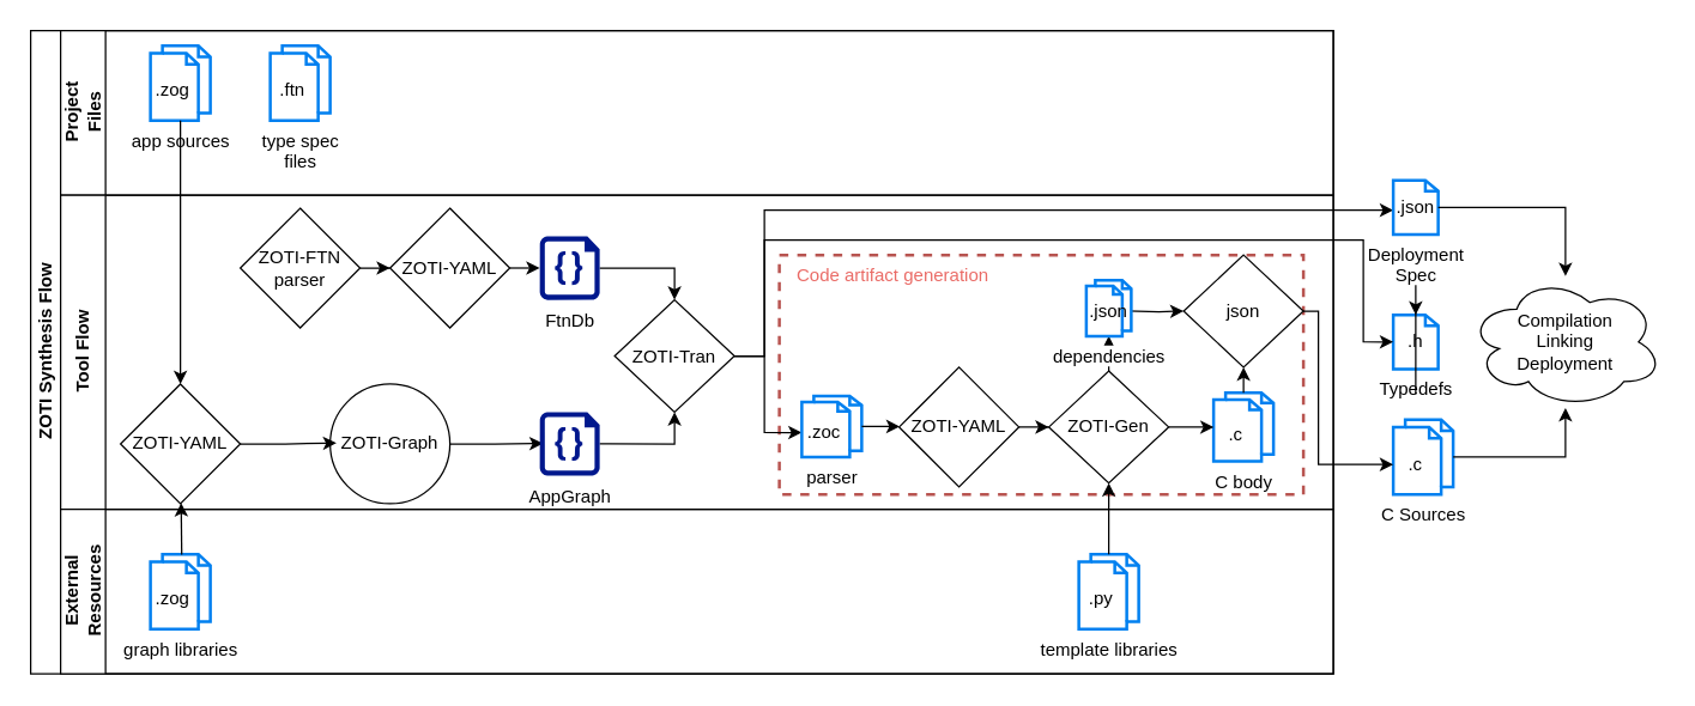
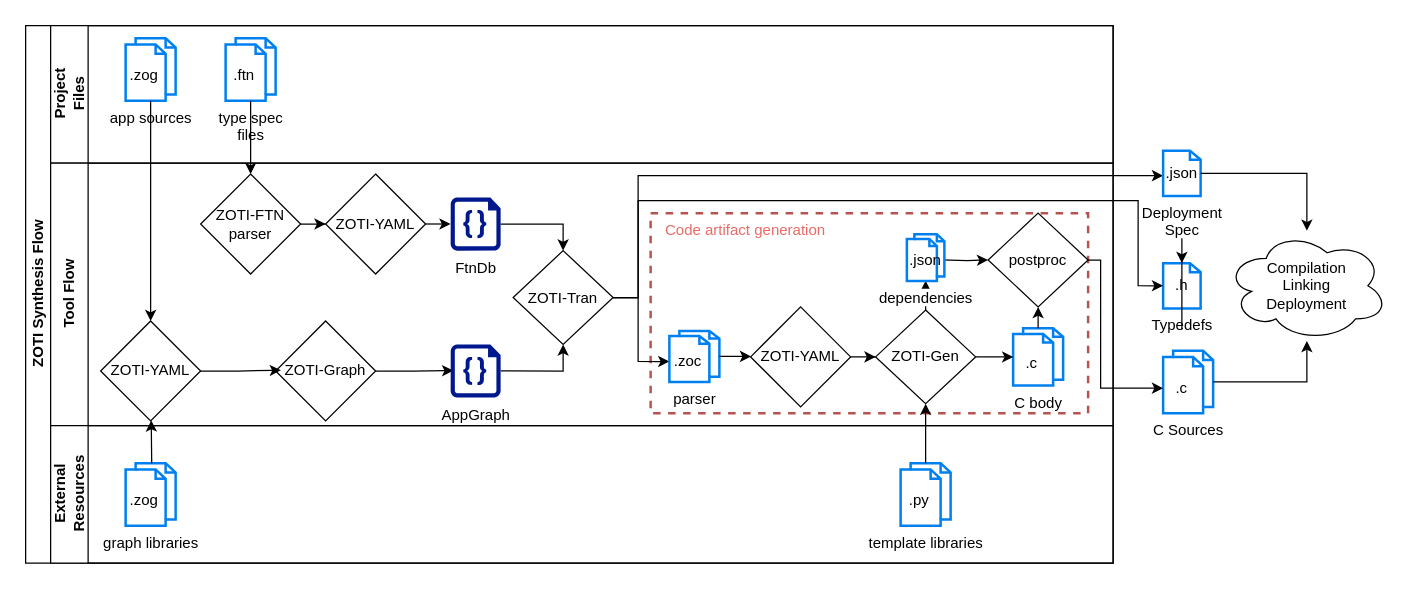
+ <mxCell id="53" value="" style="edgeStyle=orthogonalEdgeStyle;rounded=0;orthogonalLoop=1;jettySize=auto;html=1;" parent="2" source="10" target="19" edge="1"><mxGeometry relative="1" as="geometry" /></mxCell>
- <mxCell id="33" value="json" style="rhombus;whiteSpace=wrap;html=1;verticalAlign=middle;sketch=0;shadow=0;dashed=0;align=center;" parent="12" vertex="1"><mxGeometry x="750" y="40.0" width="80" height="75" as="geometry" /></mxCell>
+ <mxCell id="33" value="postproc" style="rhombus;whiteSpace=wrap;html=1;verticalAlign=middle;sketch=0;shadow=0;dashed=0;align=center;" parent="12" vertex="1"><mxGeometry x="750" y="40.0" width="80" height="75" as="geometry" /></mxCell>
- <mxCell id="38" value="ZOTI-Graph" style="ellipse;whiteSpace=wrap;html=1;" parent="12" vertex="1"><mxGeometry x="180" y="126.28" width="80" height="80" as="geometry" /></mxCell>
+ <mxCell id="38" value="ZOTI-Graph" style="rhombus;whiteSpace=wrap;html=1;" parent="12" vertex="1"><mxGeometry x="180" y="126.28" width="80" height="80" as="geometry" /></mxCell>
